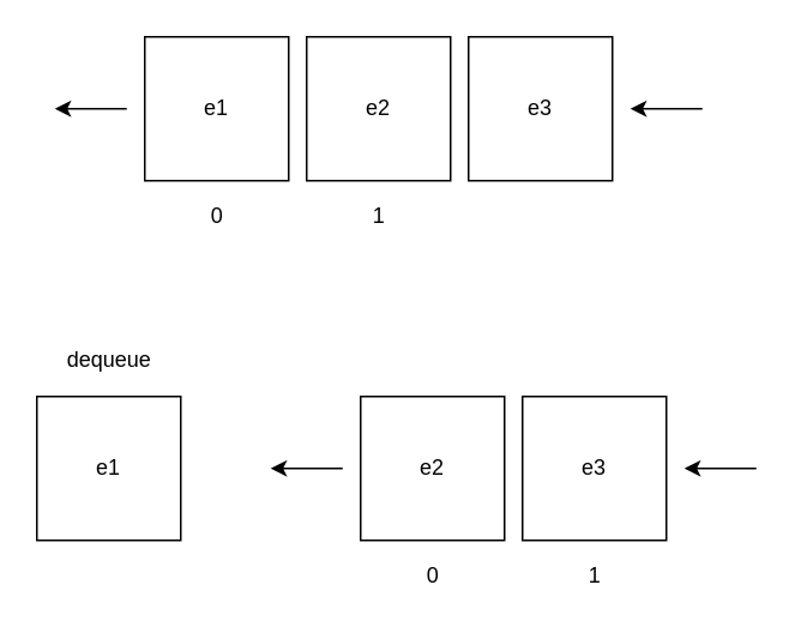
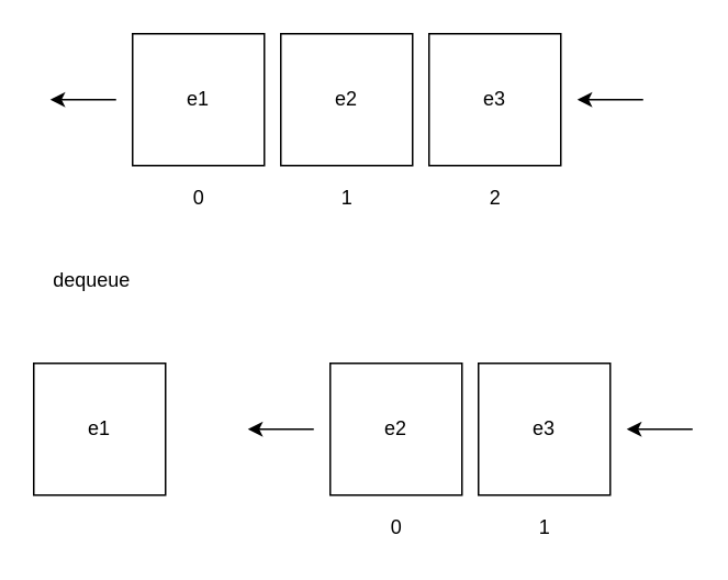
+ <mxCell id="10" value="2" style="text;html=1;align=center;verticalAlign=middle;resizable=0;points=[];autosize=1;strokeColor=none;fillColor=none;" vertex="1" parent="8"><mxGeometry x="30" y="90" width="20" height="20" as="geometry" /></mxCell>
- <mxCell id="15" value="dequeue" style="text;html=1;align=center;verticalAlign=middle;resizable=0;points=[];autosize=1;strokeColor=none;fillColor=none;" vertex="1" parent="1"><mxGeometry x="30" y="190" width="60" height="20" as="geometry" /></mxCell>
+ <mxCell id="15" value="dequeue" style="text;html=1;align=center;verticalAlign=middle;resizable=0;points=[];autosize=1;strokeColor=none;fillColor=none;" vertex="1" parent="1"><mxGeometry x="25" y="160" width="60" height="20" as="geometry" /></mxCell>
